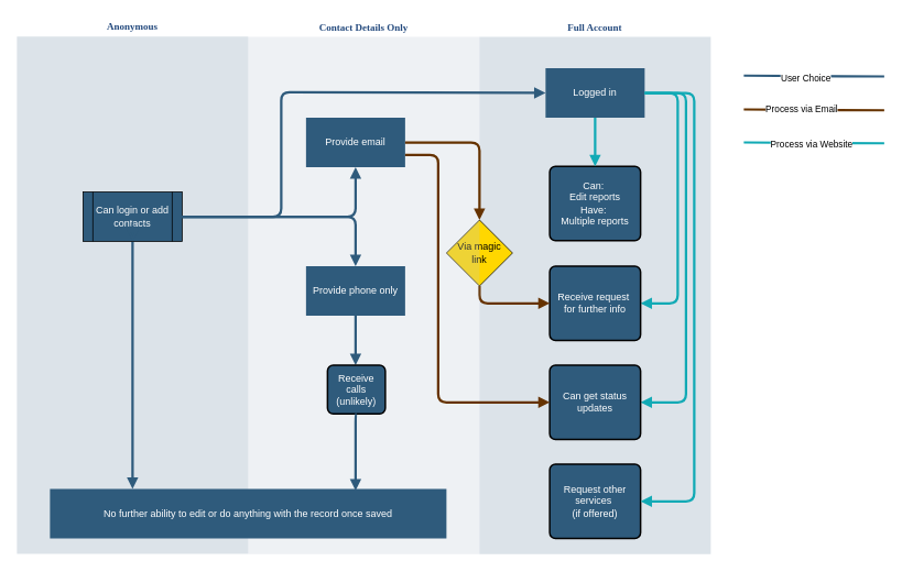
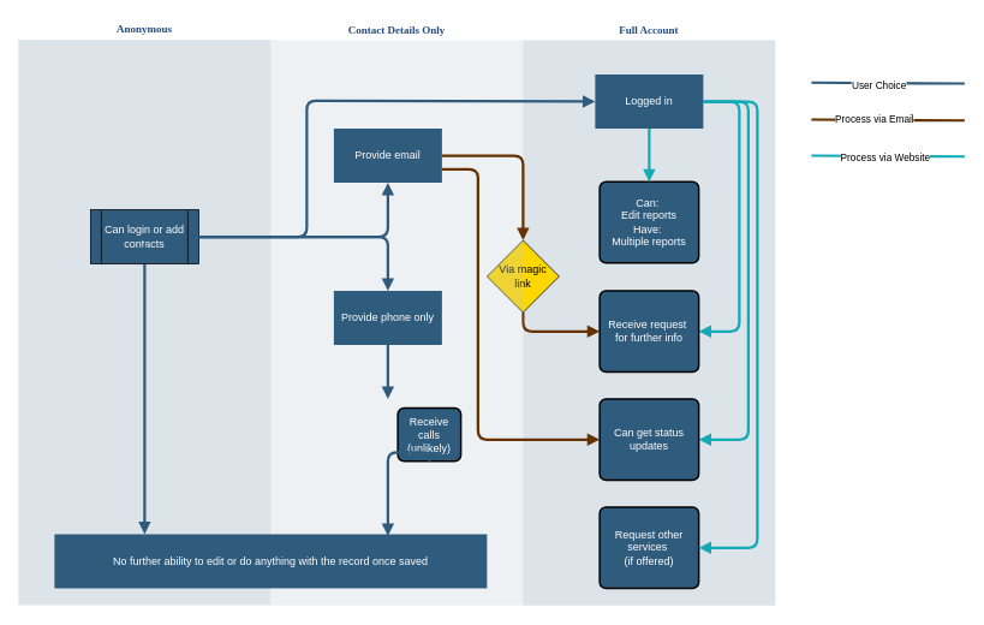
- <mxCell id="18" value="Receive calls&lt;div&gt;(unlikely)&lt;/div&gt;" style="rounded=1;whiteSpace=wrap;html=1;absoluteArcSize=1;arcSize=14;strokeWidth=2;fillColor=#2f5b7c;shadow=0;fontColor=#FFFFFF;fontFamily=Helvetica;fontStyle=0;" vertex="1" parent="14"><mxGeometry x="96" y="421" width="70" height="59" as="geometry" /></mxCell>
+ <mxCell id="18" value="Receive calls&lt;div&gt;(unlikely)&lt;/div&gt;" style="rounded=1;whiteSpace=wrap;html=1;absoluteArcSize=1;arcSize=14;strokeWidth=2;fillColor=#2f5b7c;shadow=0;fontColor=#FFFFFF;fontFamily=Helvetica;fontStyle=0;" vertex="1" parent="14"><mxGeometry x="141" y="431" width="70" height="59" as="geometry" /></mxCell>
